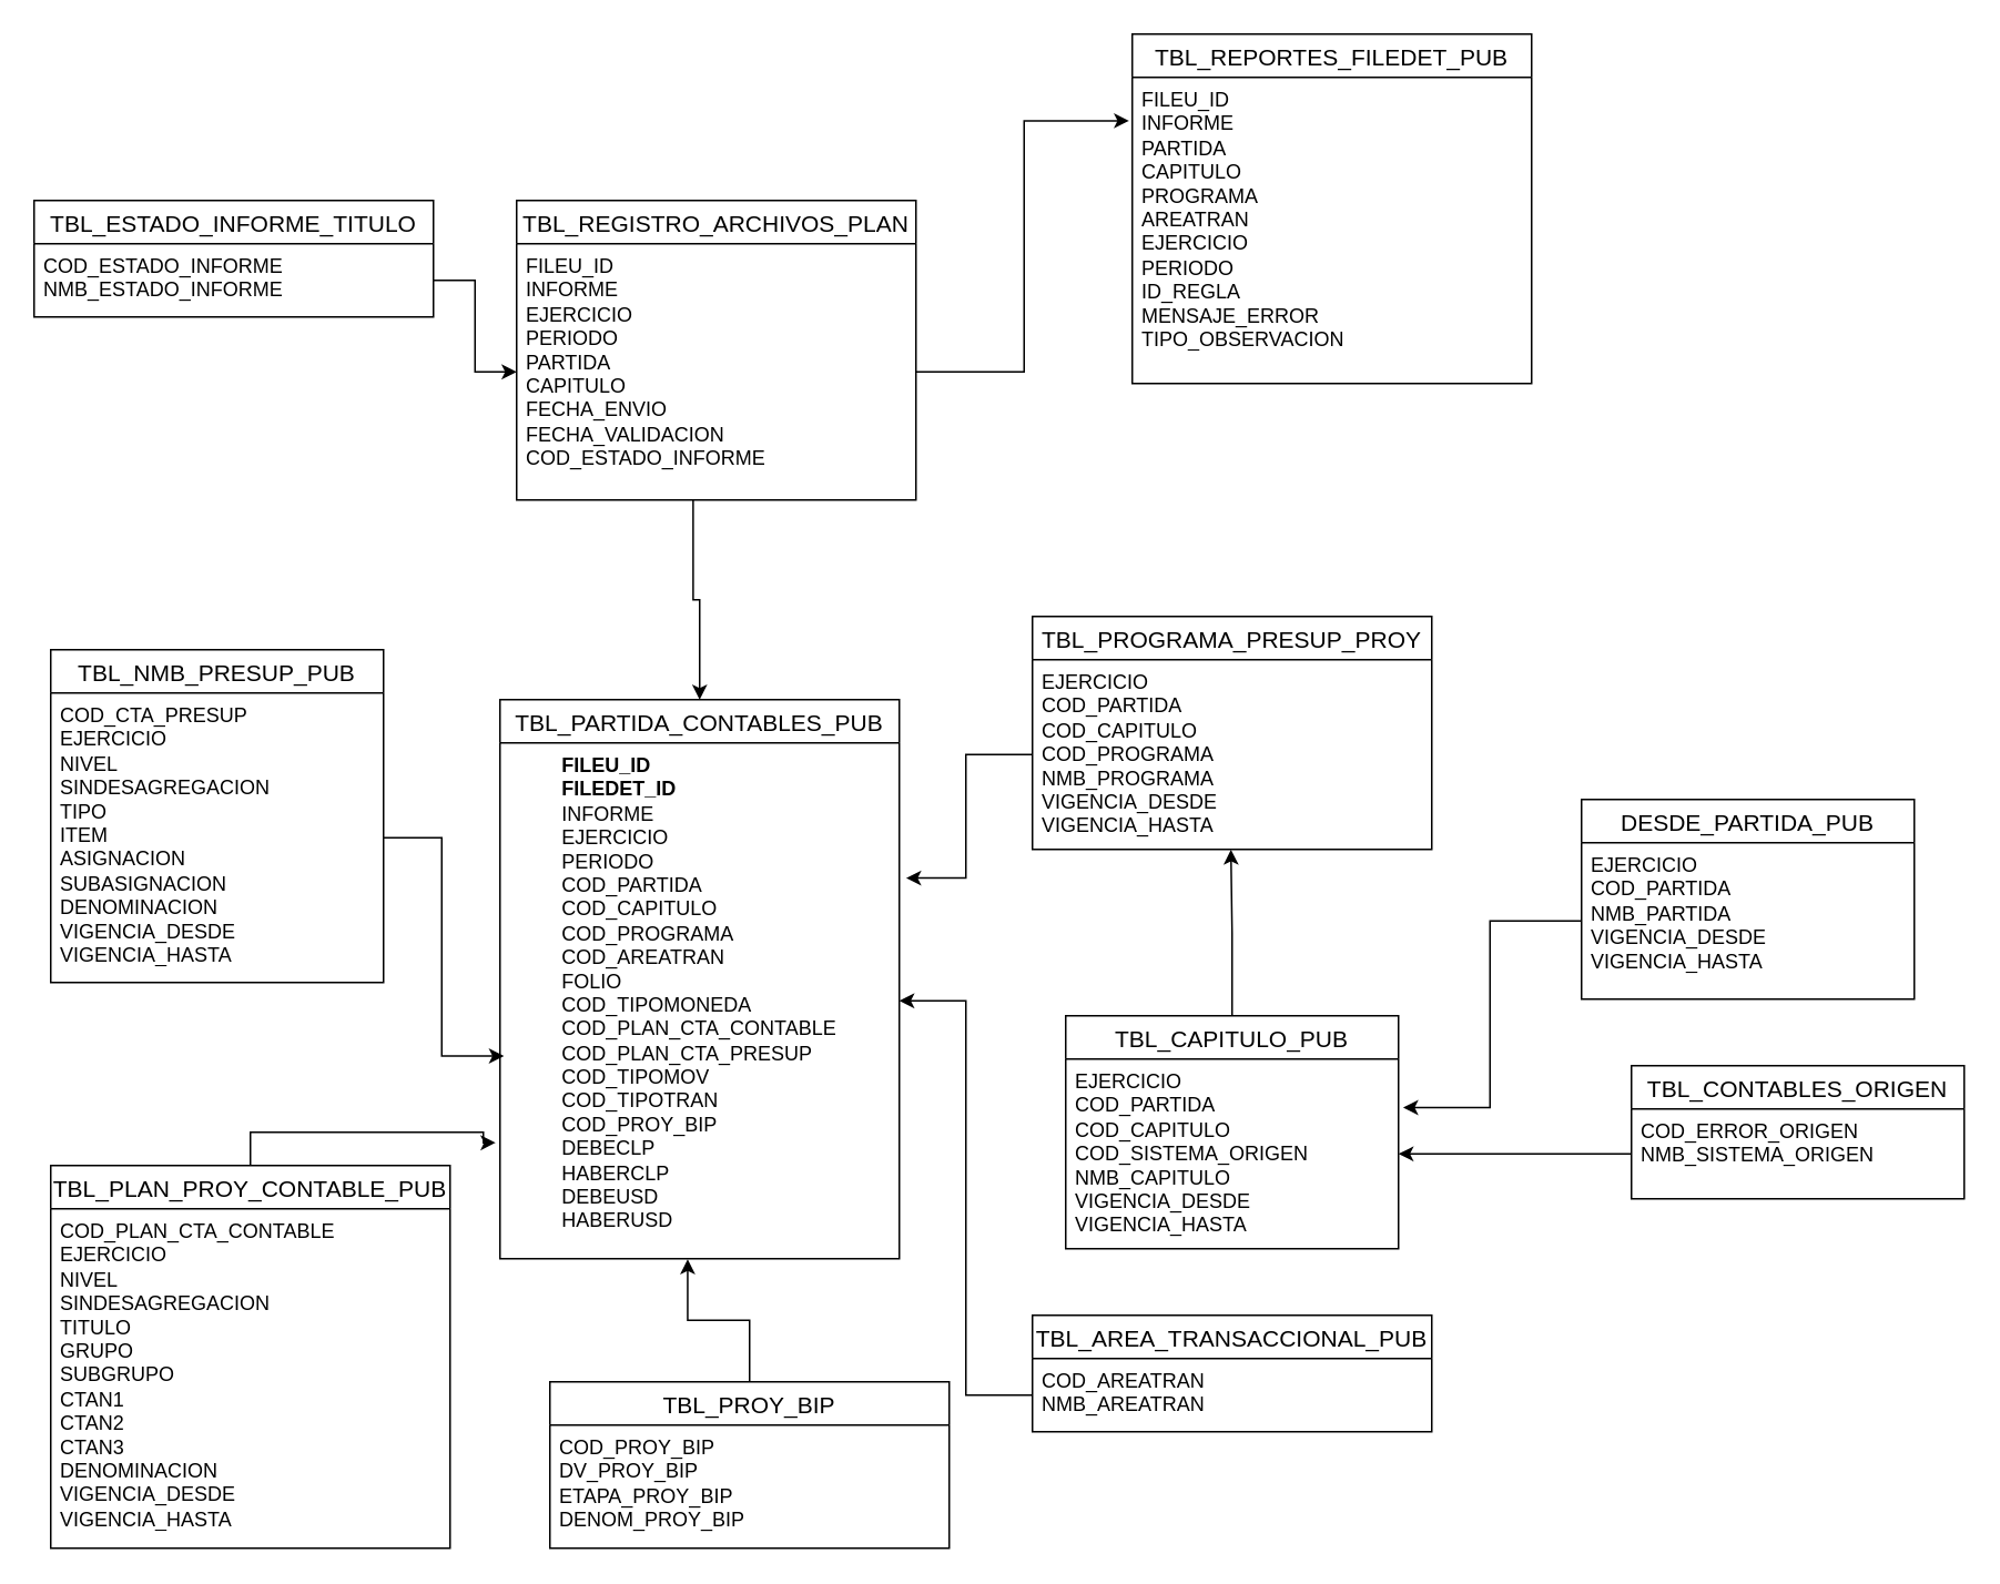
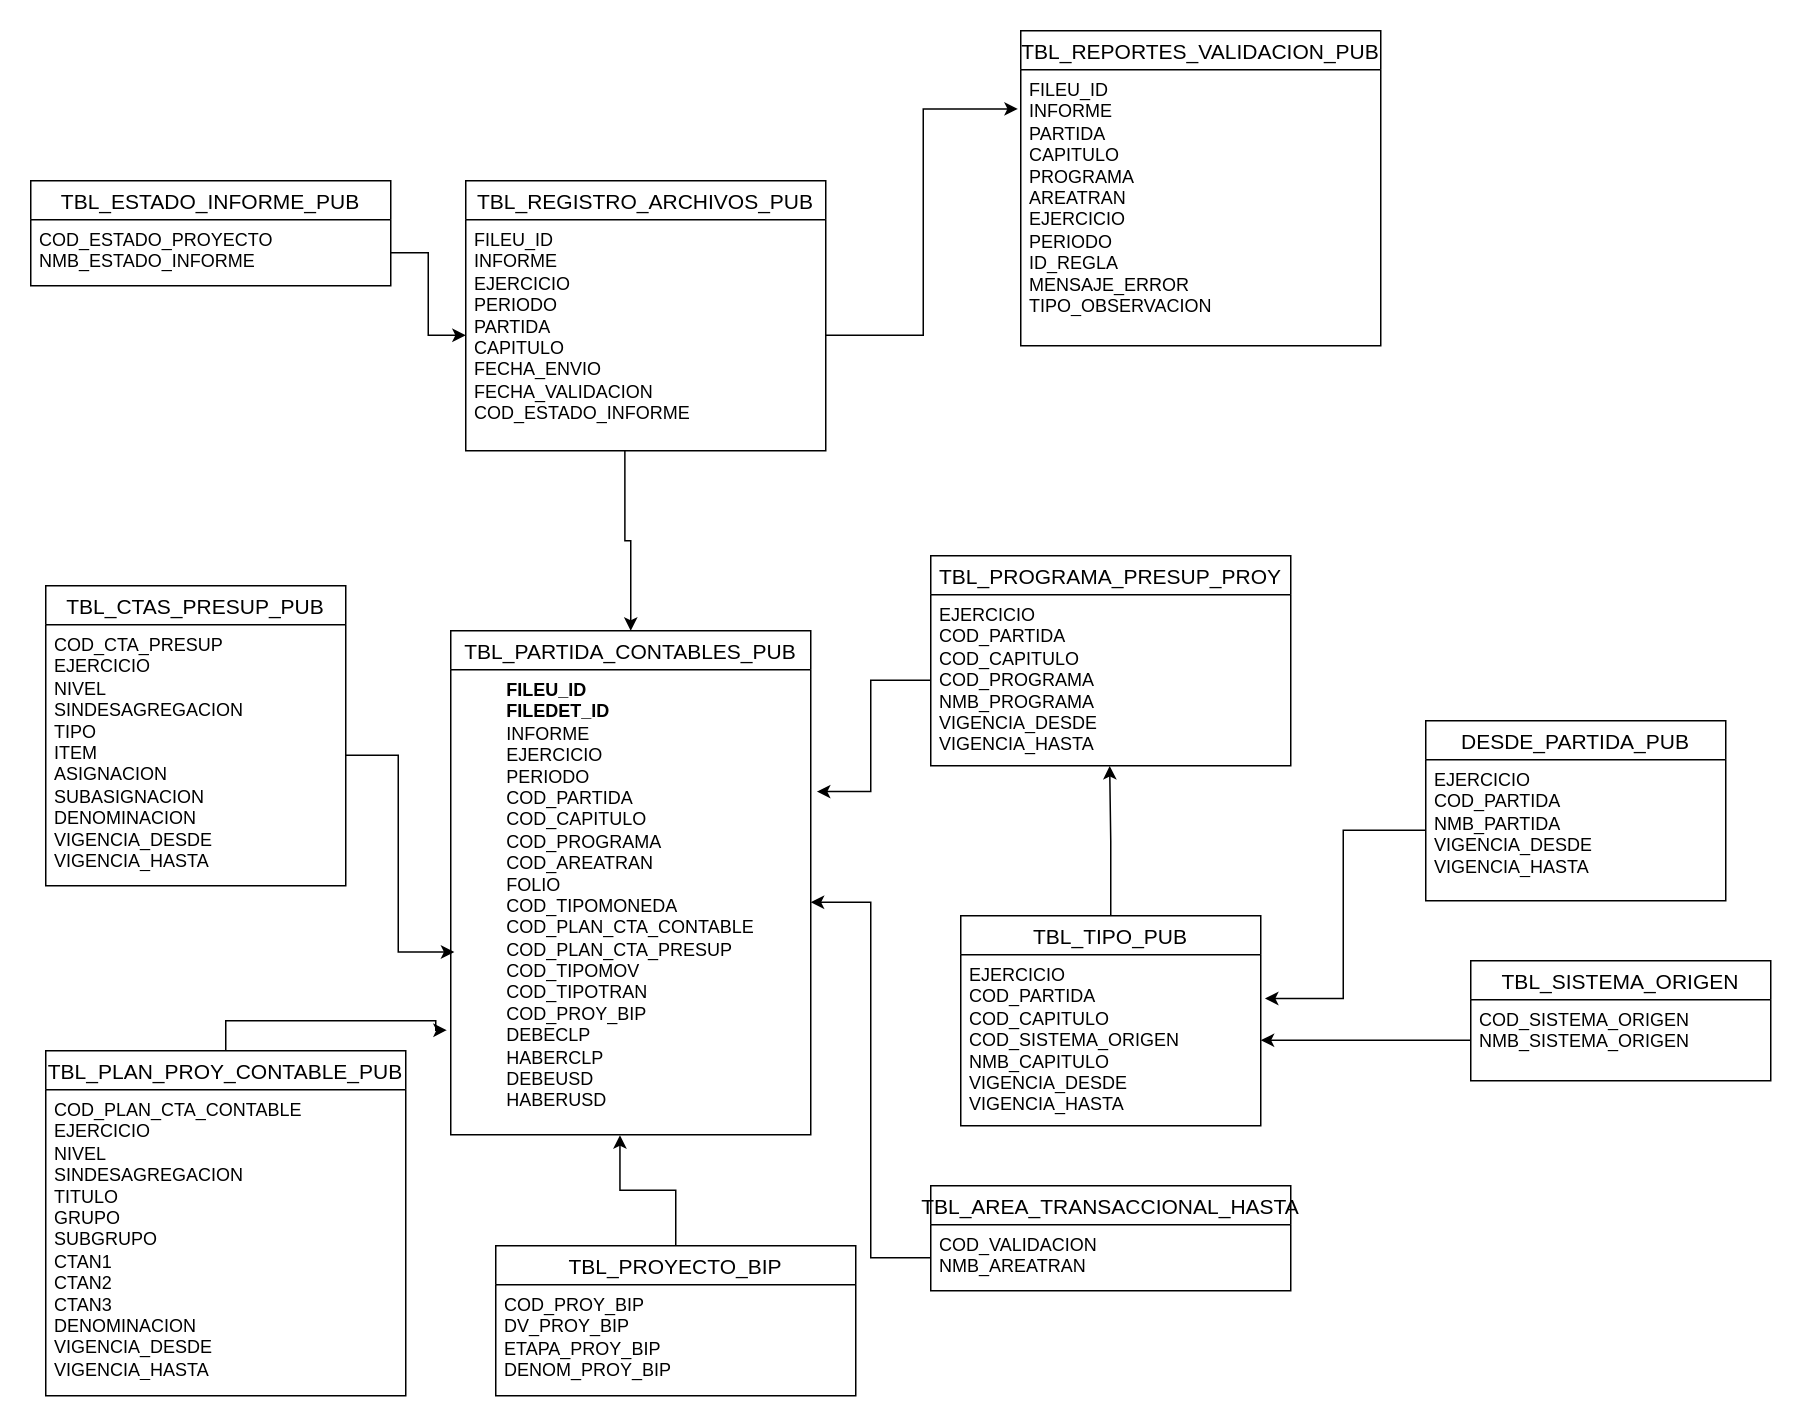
- <mxCell id="34" value="TBL_REPORTES_FILEDET_PUB" style="swimlane;fontStyle=0;childLayout=stackLayout;horizontal=1;startSize=26;horizontalStack=0;resizeParent=1;resizeParentMax=0;resizeLast=0;collapsible=1;marginBottom=0;align=center;fontSize=14;" vertex="1" parent="1"><mxGeometry x="680" y="20" width="240" height="210" as="geometry" /></mxCell>
+ <mxCell id="34" value="TBL_REPORTES_VALIDACION_PUB" style="swimlane;fontStyle=0;childLayout=stackLayout;horizontal=1;startSize=26;horizontalStack=0;resizeParent=1;resizeParentMax=0;resizeLast=0;collapsible=1;marginBottom=0;align=center;fontSize=14;" vertex="1" parent="1"><mxGeometry x="680" y="20" width="240" height="210" as="geometry" /></mxCell>
- <mxCell id="31" value="TBL_ESTADO_INFORME_TITULO" style="swimlane;fontStyle=0;childLayout=stackLayout;horizontal=1;startSize=26;horizontalStack=0;resizeParent=1;resizeParentMax=0;resizeLast=0;collapsible=1;marginBottom=0;align=center;fontSize=14;" vertex="1" parent="1"><mxGeometry y="120" width="240" height="70" as="geometry" x="20" /></mxCell>
+ <mxCell id="31" value="TBL_ESTADO_INFORME_PUB" style="swimlane;fontStyle=0;childLayout=stackLayout;horizontal=1;startSize=26;horizontalStack=0;resizeParent=1;resizeParentMax=0;resizeLast=0;collapsible=1;marginBottom=0;align=center;fontSize=14;" vertex="1" parent="1"><mxGeometry y="120" width="240" height="70" as="geometry" x="20" /></mxCell>
- <mxCell id="29" value="TBL_REGISTRO_ARCHIVOS_PLAN" style="swimlane;fontStyle=0;childLayout=stackLayout;horizontal=1;startSize=26;horizontalStack=0;resizeParent=1;resizeParentMax=0;resizeLast=0;collapsible=1;marginBottom=0;align=center;fontSize=14;" vertex="1" parent="1"><mxGeometry x="310" y="120" width="240" height="180" as="geometry" /></mxCell>
+ <mxCell id="29" value="TBL_REGISTRO_ARCHIVOS_PUB" style="swimlane;fontStyle=0;childLayout=stackLayout;horizontal=1;startSize=26;horizontalStack=0;resizeParent=1;resizeParentMax=0;resizeLast=0;collapsible=1;marginBottom=0;align=center;fontSize=14;" vertex="1" parent="1"><mxGeometry x="310" y="120" width="240" height="180" as="geometry" /></mxCell>
- <mxCell id="32" value="COD_ESTADO_INFORME&lt;br&gt;NMB_ESTADO_INFORME" style="text;strokeColor=none;fillColor=none;spacingLeft=4;spacingRight=4;overflow=hidden;rotatable=0;points=[[0,0.5],[1,0.5]];portConstraint=eastwest;fontSize=12;whiteSpace=wrap;html=1;" vertex="1" parent="31"><mxGeometry y="26" width="240" height="44" as="geometry" /></mxCell>
+ <mxCell id="32" value="COD_ESTADO_PROYECTO&lt;br&gt;NMB_ESTADO_INFORME" style="text;strokeColor=none;fillColor=none;spacingLeft=4;spacingRight=4;overflow=hidden;rotatable=0;points=[[0,0.5],[1,0.5]];portConstraint=eastwest;fontSize=12;whiteSpace=wrap;html=1;" vertex="1" parent="31"><mxGeometry y="26" width="240" height="44" as="geometry" /></mxCell>
- <mxCell id="7" value="TBL_NMB_PRESUP_PUB" style="swimlane;fontStyle=0;childLayout=stackLayout;horizontal=1;startSize=26;horizontalStack=0;resizeParent=1;resizeParentMax=0;resizeLast=0;collapsible=1;marginBottom=0;align=center;fontSize=14;" vertex="1" parent="1"><mxGeometry x="30" y="390" width="200" height="200" as="geometry" /></mxCell>
+ <mxCell id="7" value="TBL_CTAS_PRESUP_PUB" style="swimlane;fontStyle=0;childLayout=stackLayout;horizontal=1;startSize=26;horizontalStack=0;resizeParent=1;resizeParentMax=0;resizeLast=0;collapsible=1;marginBottom=0;align=center;fontSize=14;" vertex="1" parent="1"><mxGeometry x="30" y="390" width="200" height="200" as="geometry" /></mxCell>
- <mxCell id="14" value="TBL_CAPITULO_PUB" style="swimlane;fontStyle=0;childLayout=stackLayout;horizontal=1;startSize=26;horizontalStack=0;resizeParent=1;resizeParentMax=0;resizeLast=0;collapsible=1;marginBottom=0;align=center;fontSize=14;" vertex="1" parent="1"><mxGeometry x="640" y="610" width="200" height="140" as="geometry" /></mxCell>
+ <mxCell id="14" value="TBL_TIPO_PUB" style="swimlane;fontStyle=0;childLayout=stackLayout;horizontal=1;startSize=26;horizontalStack=0;resizeParent=1;resizeParentMax=0;resizeLast=0;collapsible=1;marginBottom=0;align=center;fontSize=14;" vertex="1" parent="1"><mxGeometry x="640" y="610" width="200" height="140" as="geometry" /></mxCell>
- <mxCell id="18" value="TBL_CONTABLES_ORIGEN" style="swimlane;fontStyle=0;childLayout=stackLayout;horizontal=1;startSize=26;horizontalStack=0;resizeParent=1;resizeParentMax=0;resizeLast=0;collapsible=1;marginBottom=0;align=center;fontSize=14;" vertex="1" parent="1"><mxGeometry x="980" y="640" width="200" height="80" as="geometry" /></mxCell>
+ <mxCell id="18" value="TBL_SISTEMA_ORIGEN" style="swimlane;fontStyle=0;childLayout=stackLayout;horizontal=1;startSize=26;horizontalStack=0;resizeParent=1;resizeParentMax=0;resizeLast=0;collapsible=1;marginBottom=0;align=center;fontSize=14;" vertex="1" parent="1"><mxGeometry x="980" y="640" width="200" height="80" as="geometry" /></mxCell>
- <mxCell id="19" value="COD_ERROR_ORIGEN&lt;br&gt;NMB_SISTEMA_ORIGEN" style="text;strokeColor=none;fillColor=none;spacingLeft=4;spacingRight=4;overflow=hidden;rotatable=0;points=[[0,0.5],[1,0.5]];portConstraint=eastwest;fontSize=12;whiteSpace=wrap;html=1;" vertex="1" parent="18"><mxGeometry y="26" width="200" height="54" as="geometry" /></mxCell>
+ <mxCell id="19" value="COD_SISTEMA_ORIGEN&lt;br&gt;NMB_SISTEMA_ORIGEN" style="text;strokeColor=none;fillColor=none;spacingLeft=4;spacingRight=4;overflow=hidden;rotatable=0;points=[[0,0.5],[1,0.5]];portConstraint=eastwest;fontSize=12;whiteSpace=wrap;html=1;" vertex="1" parent="18"><mxGeometry y="26" width="200" height="54" as="geometry" /></mxCell>
- <mxCell id="4" value="TBL_AREA_TRANSACCIONAL_PUB" style="swimlane;fontStyle=0;childLayout=stackLayout;horizontal=1;startSize=26;horizontalStack=0;resizeParent=1;resizeParentMax=0;resizeLast=0;collapsible=1;marginBottom=0;align=center;fontSize=14;" vertex="1" parent="1"><mxGeometry x="620" y="790" width="240" height="70" as="geometry" /></mxCell>
+ <mxCell id="4" value="TBL_AREA_TRANSACCIONAL_HASTA" style="swimlane;fontStyle=0;childLayout=stackLayout;horizontal=1;startSize=26;horizontalStack=0;resizeParent=1;resizeParentMax=0;resizeLast=0;collapsible=1;marginBottom=0;align=center;fontSize=14;" vertex="1" parent="1"><mxGeometry x="620" y="790" width="240" height="70" as="geometry" /></mxCell>
- <mxCell id="5" value="COD_AREATRAN&lt;br&gt;NMB_AREATRAN" style="text;strokeColor=none;fillColor=none;spacingLeft=4;spacingRight=4;overflow=hidden;rotatable=0;points=[[0,0.5],[1,0.5]];portConstraint=eastwest;fontSize=12;whiteSpace=wrap;html=1;" vertex="1" parent="4"><mxGeometry y="26" width="240" height="44" as="geometry" /></mxCell>
+ <mxCell id="5" value="COD_VALIDACION&lt;br&gt;NMB_AREATRAN" style="text;strokeColor=none;fillColor=none;spacingLeft=4;spacingRight=4;overflow=hidden;rotatable=0;points=[[0,0.5],[1,0.5]];portConstraint=eastwest;fontSize=12;whiteSpace=wrap;html=1;" vertex="1" parent="4"><mxGeometry y="26" width="240" height="44" as="geometry" /></mxCell>
- <mxCell id="23" value="TBL_PROY_BIP" style="swimlane;fontStyle=0;childLayout=stackLayout;horizontal=1;startSize=26;horizontalStack=0;resizeParent=1;resizeParentMax=0;resizeLast=0;collapsible=1;marginBottom=0;align=center;fontSize=14;" vertex="1" parent="1"><mxGeometry x="330" y="830" width="240" height="100" as="geometry" /></mxCell>
+ <mxCell id="23" value="TBL_PROYECTO_BIP" style="swimlane;fontStyle=0;childLayout=stackLayout;horizontal=1;startSize=26;horizontalStack=0;resizeParent=1;resizeParentMax=0;resizeLast=0;collapsible=1;marginBottom=0;align=center;fontSize=14;" vertex="1" parent="1"><mxGeometry x="330" y="830" width="240" height="100" as="geometry" /></mxCell>
